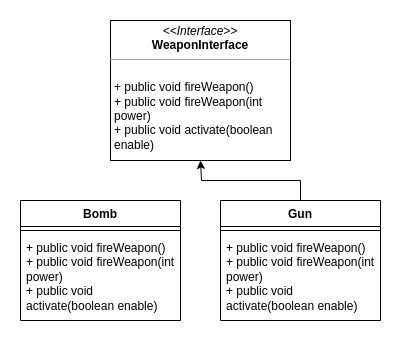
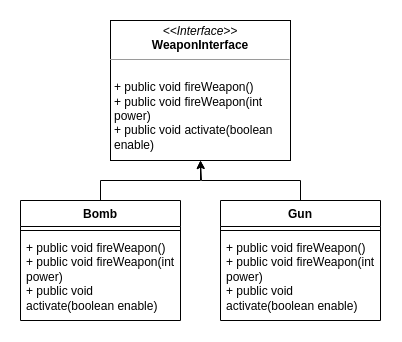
+ <mxCell id="3" style="edgeStyle=orthogonalEdgeStyle;rounded=0;orthogonalLoop=1;jettySize=auto;html=1;entryX=0.5;entryY=1;entryDx=0;entryDy=0;" edge="1" parent="1" source="4" target="2"><mxGeometry relative="1" as="geometry" /></mxCell>
